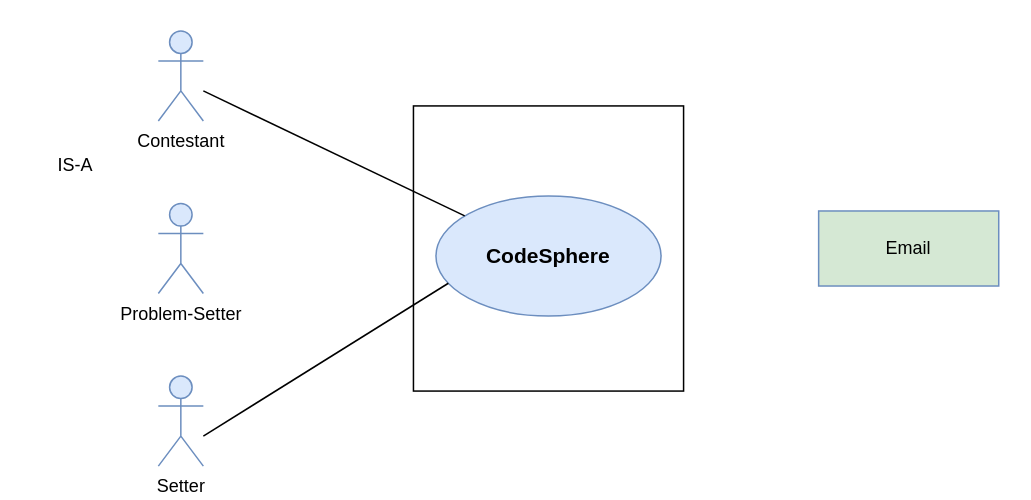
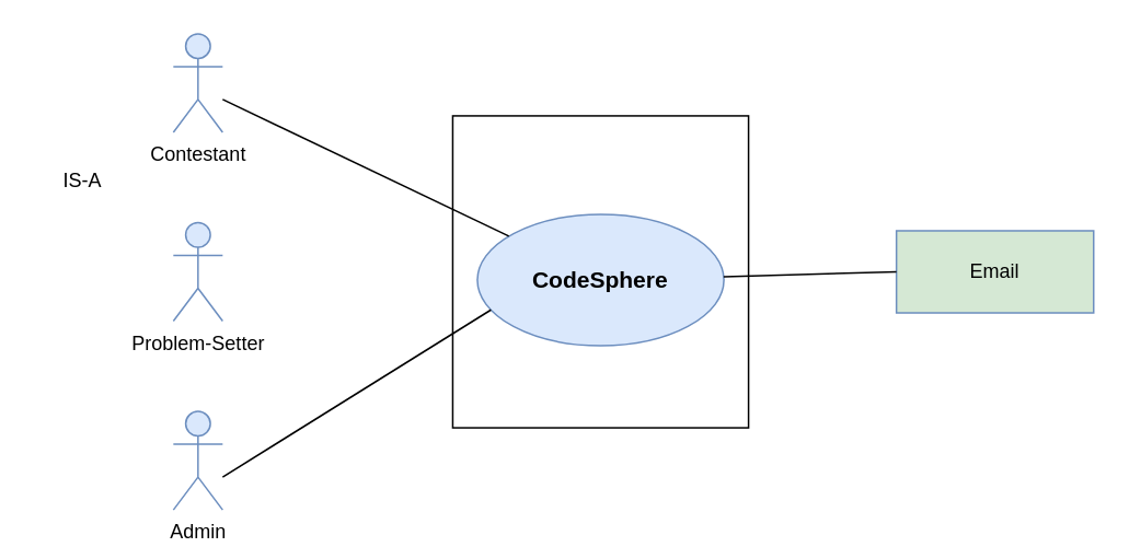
+ <mxCell id="10" value="" style="endArrow=none;html=1;rounded=0;entryX=0;entryY=0.5;entryDx=0;entryDy=0;" parent="1" source="3" target="7" edge="1"><mxGeometry width="50" height="50" relative="1" as="geometry"><mxPoint x="440" y="158.75" as="sourcePoint" /><mxPoint x="530" y="152.5" as="targetPoint" /><Array as="points" /></mxGeometry></mxCell>
- <mxCell id="6" value="Setter" style="shape=umlActor;verticalLabelPosition=bottom;verticalAlign=top;html=1;outlineConnect=0;fillColor=#dae8fc;strokeColor=#6c8ebf;" parent="1" vertex="1"><mxGeometry x="105" y="250" width="30" height="60" as="geometry" /></mxCell>
+ <mxCell id="6" value="Admin" style="shape=umlActor;verticalLabelPosition=bottom;verticalAlign=top;html=1;outlineConnect=0;fillColor=#dae8fc;strokeColor=#6c8ebf;" parent="1" vertex="1"><mxGeometry x="105" y="250" width="30" height="60" as="geometry" /></mxCell>
